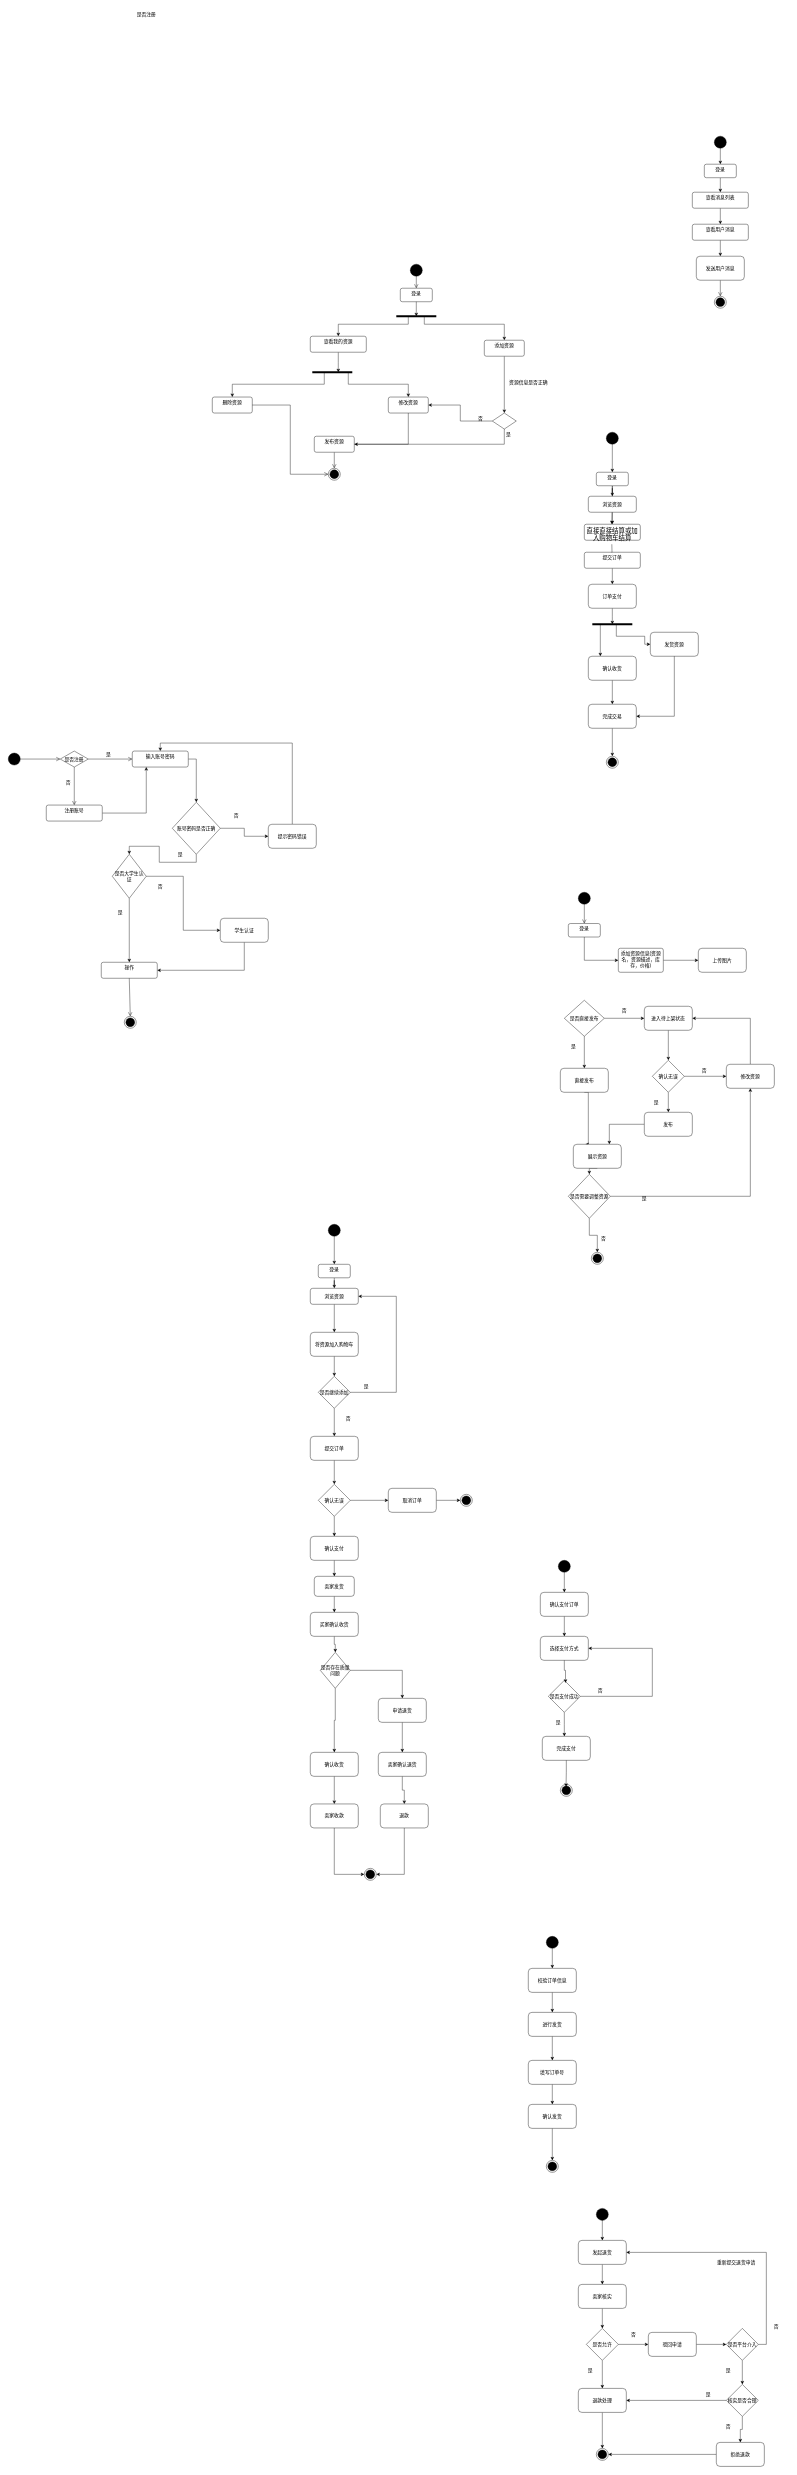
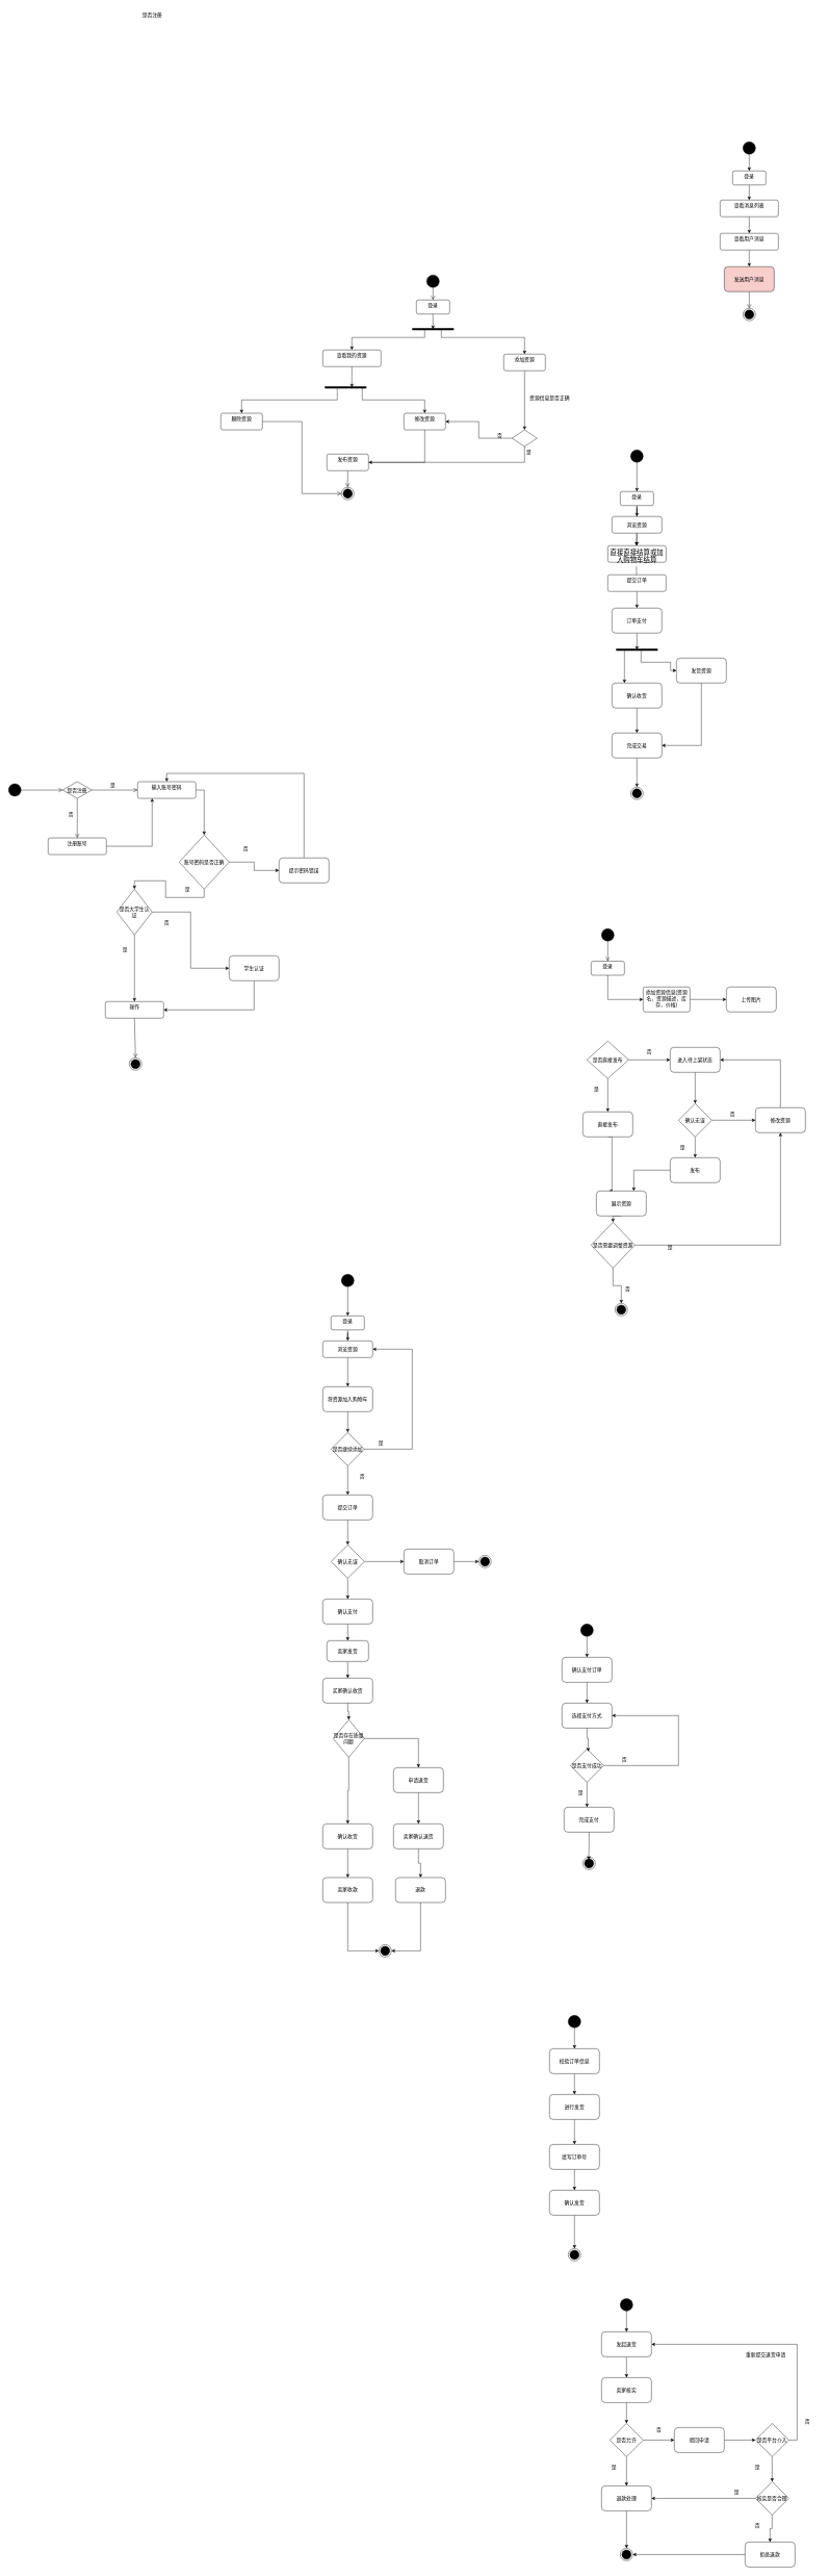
- <mxCell id="50" value="发送用户消息" style="rounded=1;whiteSpace=wrap;html=1;" parent="1" vertex="1"><mxGeometry x="1740" y="640" width="120" height="60" as="geometry" /></mxCell>
+ <mxCell id="50" value="发送用户消息" style="rounded=1;whiteSpace=wrap;html=1;fillColor=#f8cecc;" parent="1" vertex="1"><mxGeometry x="1740" y="640" width="120" height="60" as="geometry" /></mxCell>
